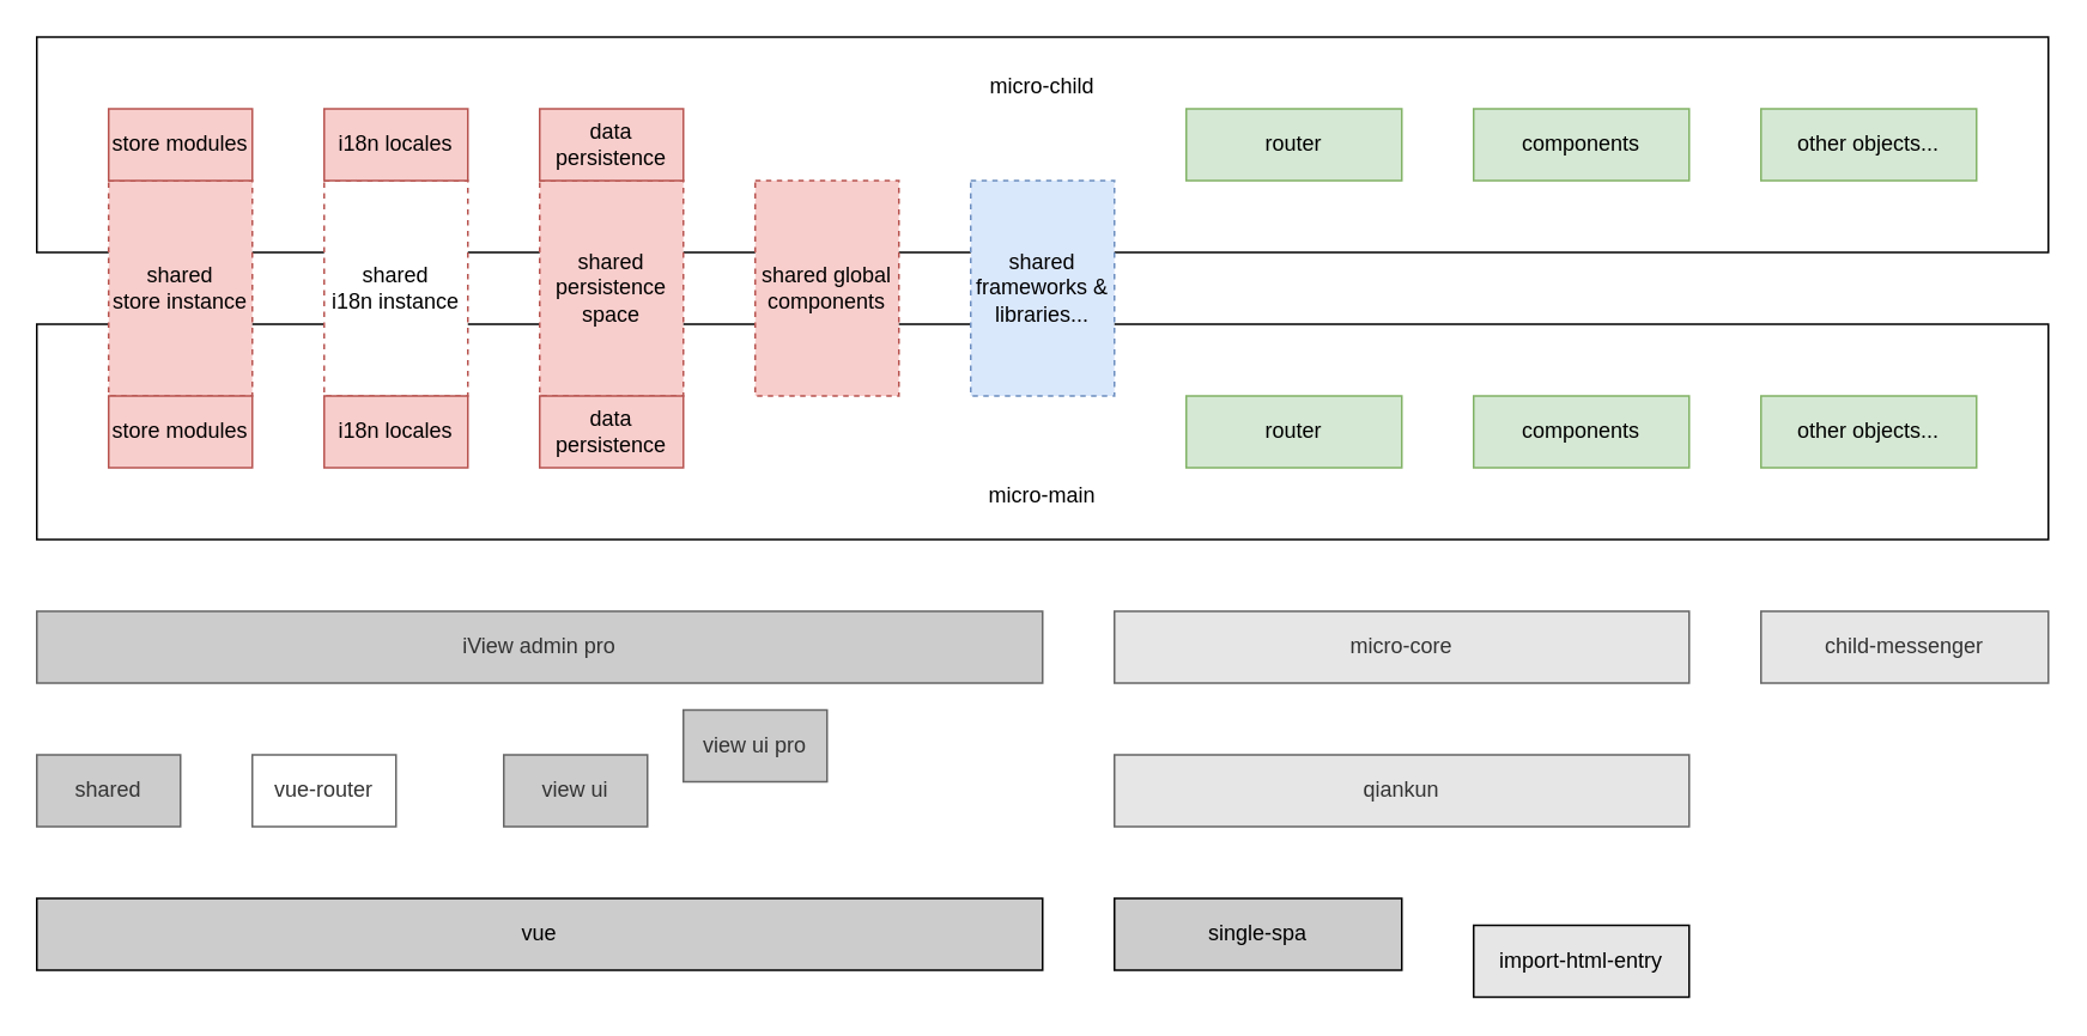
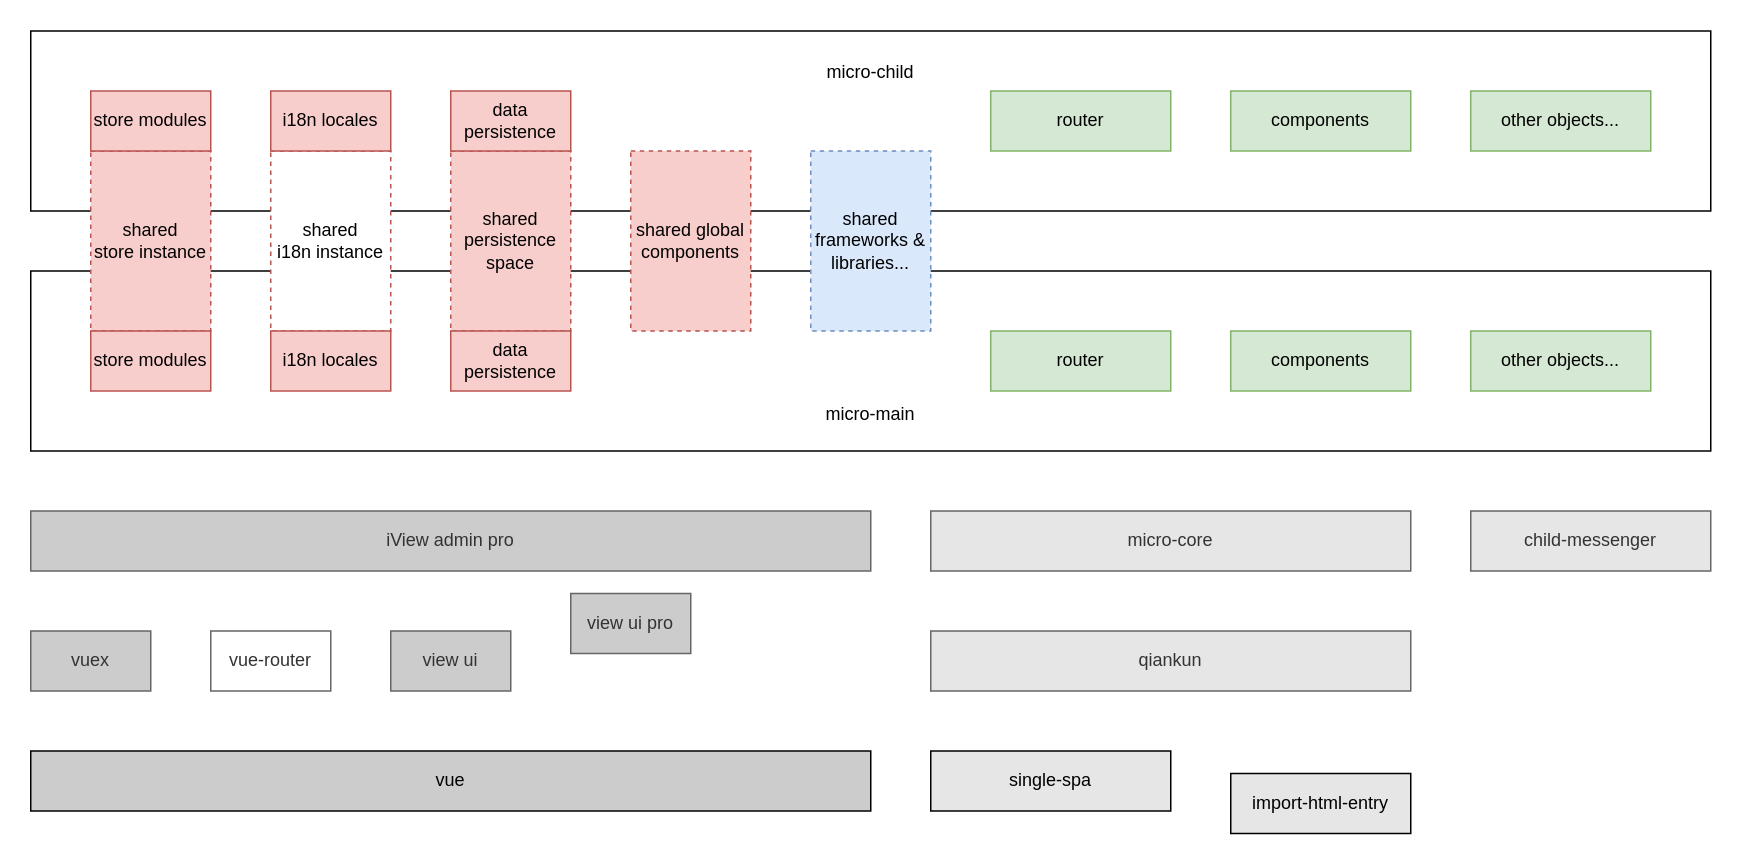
- <mxCell id="11" value="shared" style="rounded=0;whiteSpace=wrap;html=1;fillColor=#CCCCCC;strokeColor=#666666;fontColor=#333333;" vertex="1" parent="1"><mxGeometry x="20" y="420" width="80" height="40" as="geometry" /></mxCell>
+ <mxCell id="11" value="vuex" style="rounded=0;whiteSpace=wrap;html=1;fillColor=#CCCCCC;strokeColor=#666666;fontColor=#333333;" vertex="1" parent="1"><mxGeometry x="20" y="420" width="80" height="40" as="geometry" /></mxCell>
- <mxCell id="9" value="view ui" style="rounded=0;whiteSpace=wrap;html=1;fillColor=#CCCCCC;strokeColor=#666666;fontColor=#333333;" vertex="1" parent="1"><mxGeometry x="280" y="420" width="80" height="40" as="geometry" /></mxCell>
+ <mxCell id="9" value="view ui" style="rounded=0;whiteSpace=wrap;html=1;fillColor=#CCCCCC;strokeColor=#666666;fontColor=#333333;" vertex="1" parent="1"><mxGeometry x="260" y="420" width="80" height="40" as="geometry" /></mxCell>
- <mxCell id="3" value="single-spa" style="rounded=0;whiteSpace=wrap;html=1;fillColor=#cccccc;" vertex="1" parent="1"><mxGeometry x="620" y="500" width="160" height="40" as="geometry" /></mxCell>
+ <mxCell id="3" value="single-spa" style="rounded=0;whiteSpace=wrap;html=1;fillColor=#E6E6E6;" vertex="1" parent="1"><mxGeometry x="620" y="500" width="160" height="40" as="geometry" /></mxCell>
